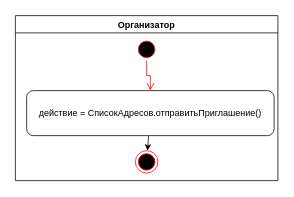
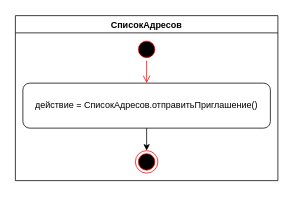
- <mxCell id="2" value="Организатор" style="swimlane;" vertex="1" parent="1"><mxGeometry x="20" y="20" width="350" height="220" as="geometry" /></mxCell>
+ <mxCell id="2" value="СписокАдресов" style="swimlane;" vertex="1" parent="1"><mxGeometry x="20" y="20" width="350" height="220" as="geometry" /></mxCell>
- <mxCell id="5" value="действие = СписокАдресов.отправитьПриглашение()" style="rounded=1;whiteSpace=wrap;html=1;" vertex="1" parent="2"><mxGeometry x="15" y="100" width="330" height="60" as="geometry" /></mxCell>
+ <mxCell id="5" value="действие = СписокАдресов.отправитьПриглашение()" style="rounded=1;whiteSpace=wrap;html=1;" vertex="1" parent="2"><mxGeometry x="10" y="90" width="330" height="60" as="geometry" /></mxCell>
